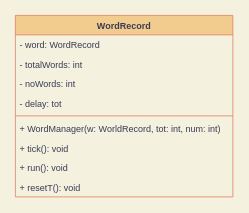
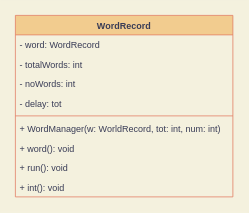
- <mxCell id="9" value="+ tick(): void" style="text;strokeColor=none;fillColor=none;align=left;verticalAlign=top;spacingLeft=4;spacingRight=4;overflow=hidden;rotatable=0;points=[[0,0.5],[1,0.5]];portConstraint=eastwest;fontColor=#393C56;" vertex="1" parent="2"><mxGeometry y="164" width="290" height="26" as="geometry" /></mxCell>
+ <mxCell id="9" value="+ word(): void" style="text;strokeColor=none;fillColor=none;align=left;verticalAlign=top;spacingLeft=4;spacingRight=4;overflow=hidden;rotatable=0;points=[[0,0.5],[1,0.5]];portConstraint=eastwest;fontColor=#393C56;" vertex="1" parent="2"><mxGeometry y="164" width="290" height="26" as="geometry" /></mxCell>
- <mxCell id="11" value="+ resetT(): void" style="text;strokeColor=none;fillColor=none;align=left;verticalAlign=top;spacingLeft=4;spacingRight=4;overflow=hidden;rotatable=0;points=[[0,0.5],[1,0.5]];portConstraint=eastwest;fontColor=#393C56;" vertex="1" parent="2"><mxGeometry y="216" width="290" height="26" as="geometry" /></mxCell>
+ <mxCell id="11" value="+ int(): void" style="text;strokeColor=none;fillColor=none;align=left;verticalAlign=top;spacingLeft=4;spacingRight=4;overflow=hidden;rotatable=0;points=[[0,0.5],[1,0.5]];portConstraint=eastwest;fontColor=#393C56;" vertex="1" parent="2"><mxGeometry y="216" width="290" height="26" as="geometry" /></mxCell>
